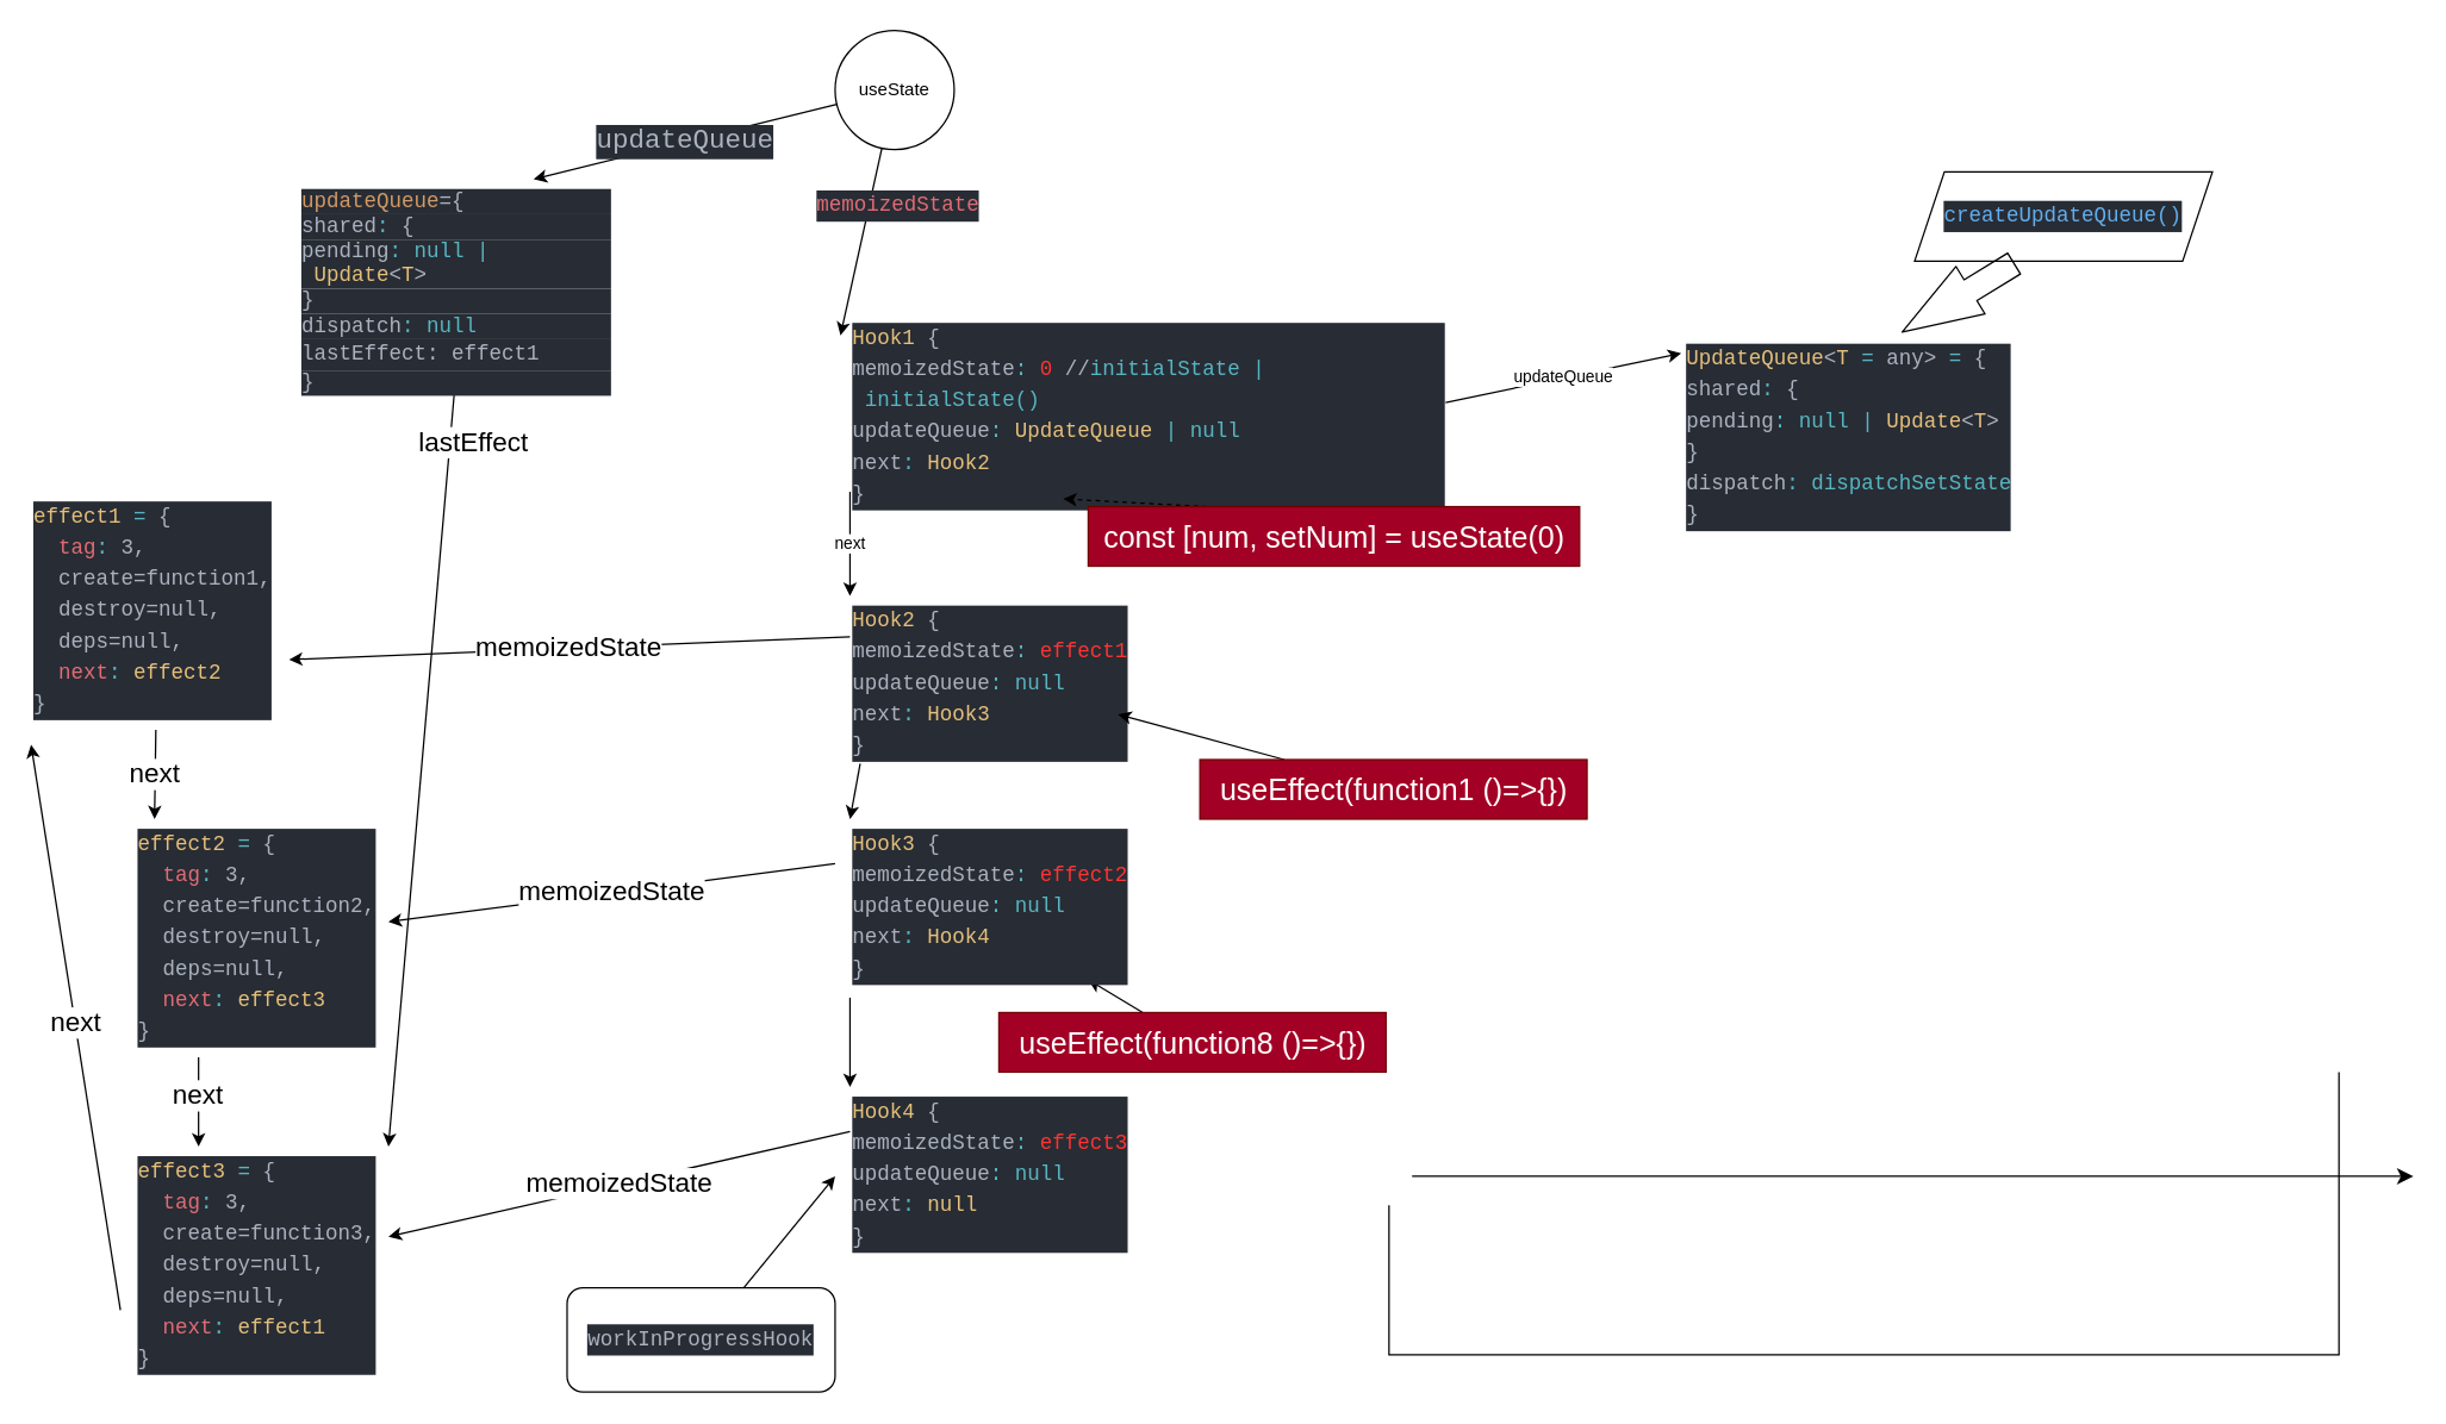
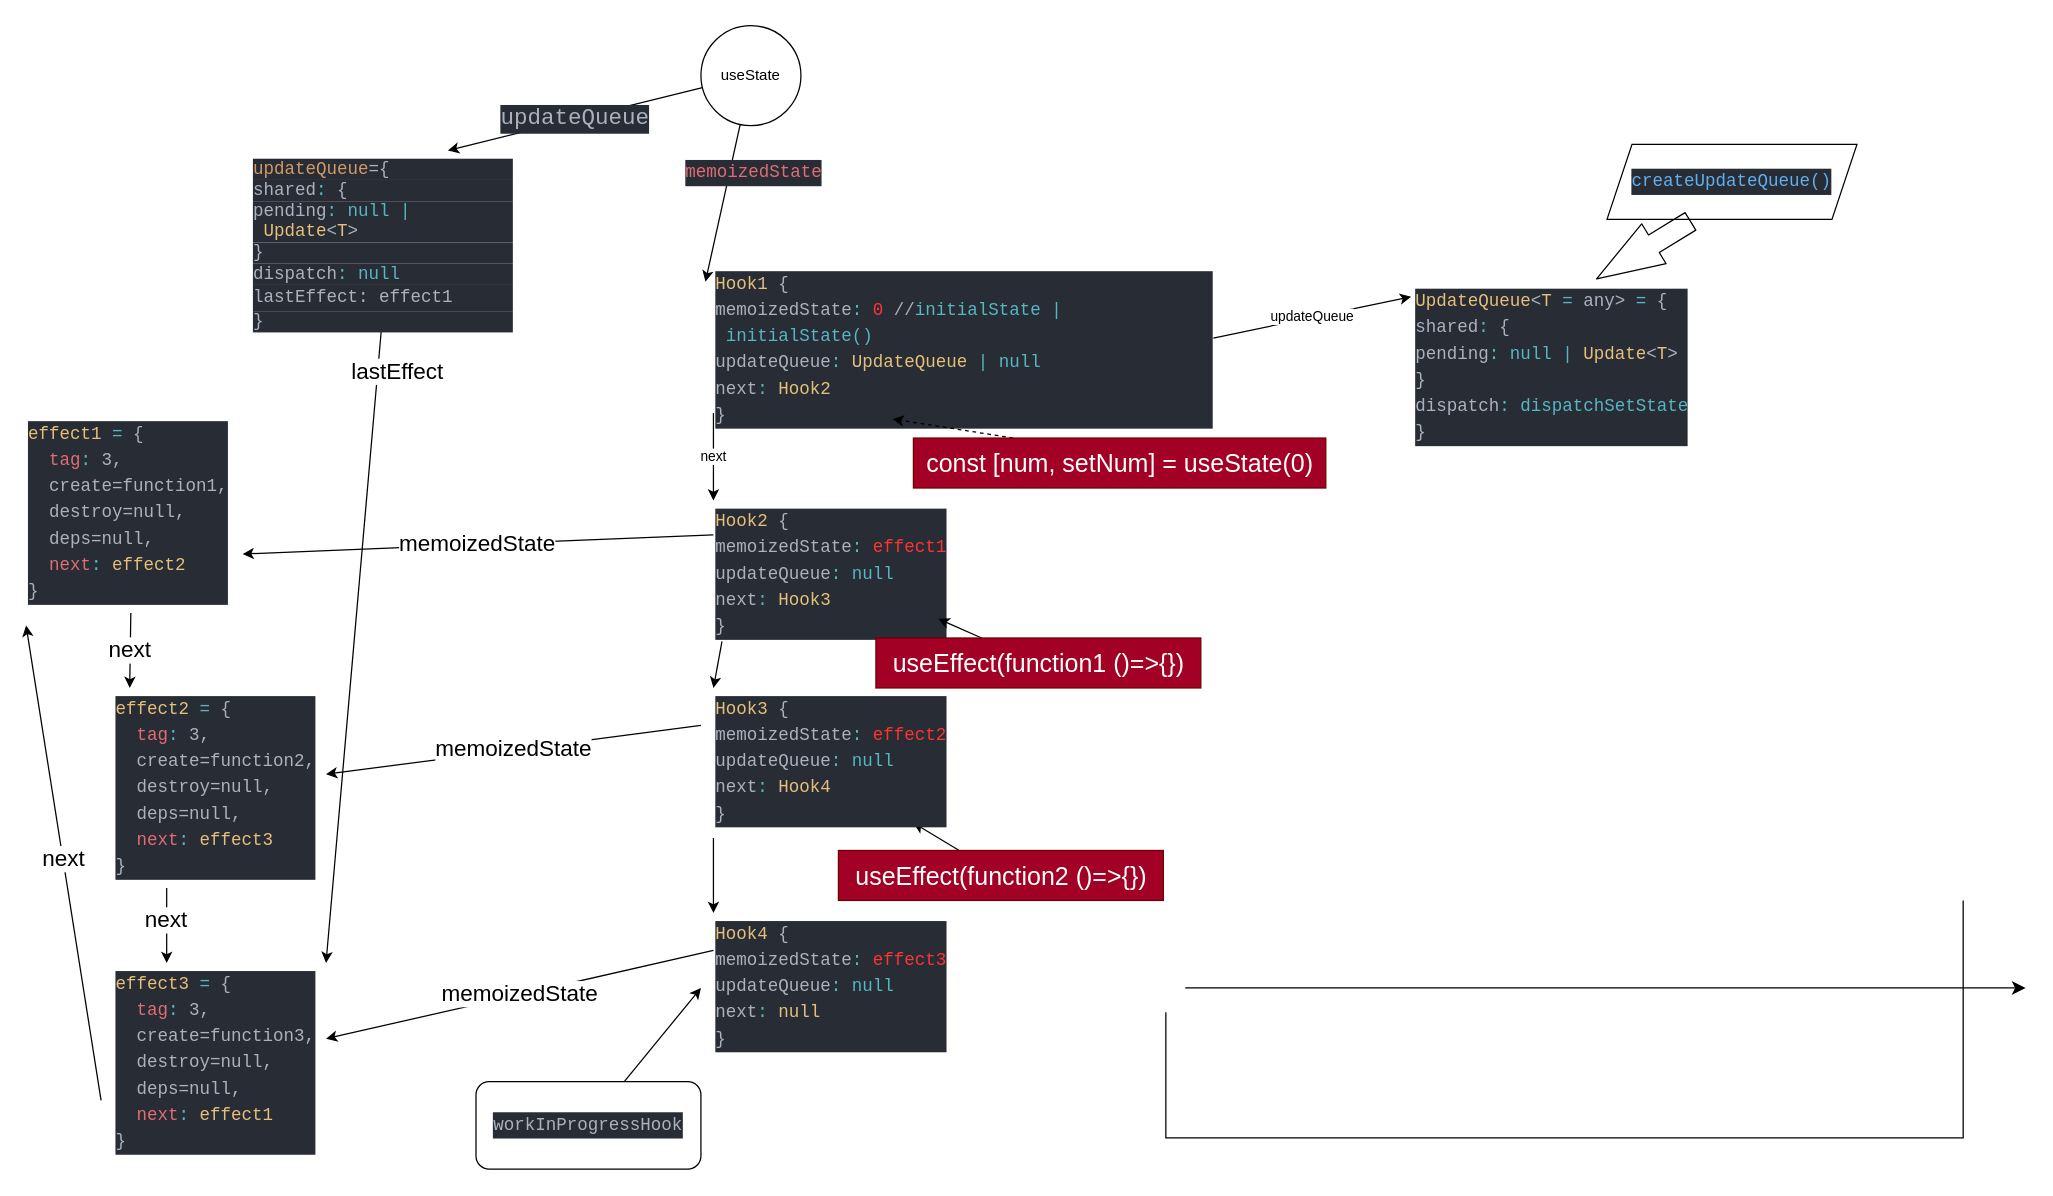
- <mxCell id="21" value="&lt;font style=&quot;font-size: 20px;&quot;&gt;const [num, setNum] = useState(0)&lt;/font&gt;" style="text;html=1;align=center;verticalAlign=middle;resizable=0;points=[];autosize=1;strokeColor=#6F0000;fillColor=#a20025;fontColor=#ffffff;" vertex="1" parent="1"><mxGeometry x="730" y="340" width="330" height="40" as="geometry" /></mxCell>
+ <mxCell id="21" value="&lt;font style=&quot;font-size: 20px;&quot;&gt;const [num, setNum] = useState(0)&lt;/font&gt;" style="text;html=1;align=center;verticalAlign=middle;resizable=0;points=[];autosize=1;strokeColor=#6F0000;fillColor=#a20025;fontColor=#ffffff;" vertex="1" parent="1"><mxGeometry x="730" y="350" width="330" height="40" as="geometry" /></mxCell>
- <mxCell id="26" value="&lt;font style=&quot;font-size: 20px;&quot;&gt;useEffect(function1 ()=&amp;gt;{})&lt;/font&gt;" style="text;html=1;align=center;verticalAlign=middle;resizable=0;points=[];autosize=1;strokeColor=#6F0000;fillColor=#a20025;fontColor=#ffffff;" vertex="1" parent="1"><mxGeometry x="805" y="510" width="260" height="40" as="geometry" /></mxCell>
+ <mxCell id="26" value="&lt;font style=&quot;font-size: 20px;&quot;&gt;useEffect(function1 ()=&amp;gt;{})&lt;/font&gt;" style="text;html=1;align=center;verticalAlign=middle;resizable=0;points=[];autosize=1;strokeColor=#6F0000;fillColor=#a20025;fontColor=#ffffff;" vertex="1" parent="1"><mxGeometry x="700" y="510" width="260" height="40" as="geometry" /></mxCell>
- <mxCell id="28" value="&lt;font style=&quot;font-size: 20px;&quot;&gt;useEffect(function8 ()=&amp;gt;{})&lt;/font&gt;" style="text;html=1;align=center;verticalAlign=middle;resizable=0;points=[];autosize=1;strokeColor=#6F0000;fillColor=#a20025;fontColor=#ffffff;" vertex="1" parent="1"><mxGeometry x="670" y="680" width="260" height="40" as="geometry" /></mxCell>
+ <mxCell id="28" value="&lt;font style=&quot;font-size: 20px;&quot;&gt;useEffect(function2 ()=&amp;gt;{})&lt;/font&gt;" style="text;html=1;align=center;verticalAlign=middle;resizable=0;points=[];autosize=1;strokeColor=#6F0000;fillColor=#a20025;fontColor=#ffffff;" vertex="1" parent="1"><mxGeometry x="670" y="680" width="260" height="40" as="geometry" /></mxCell>
